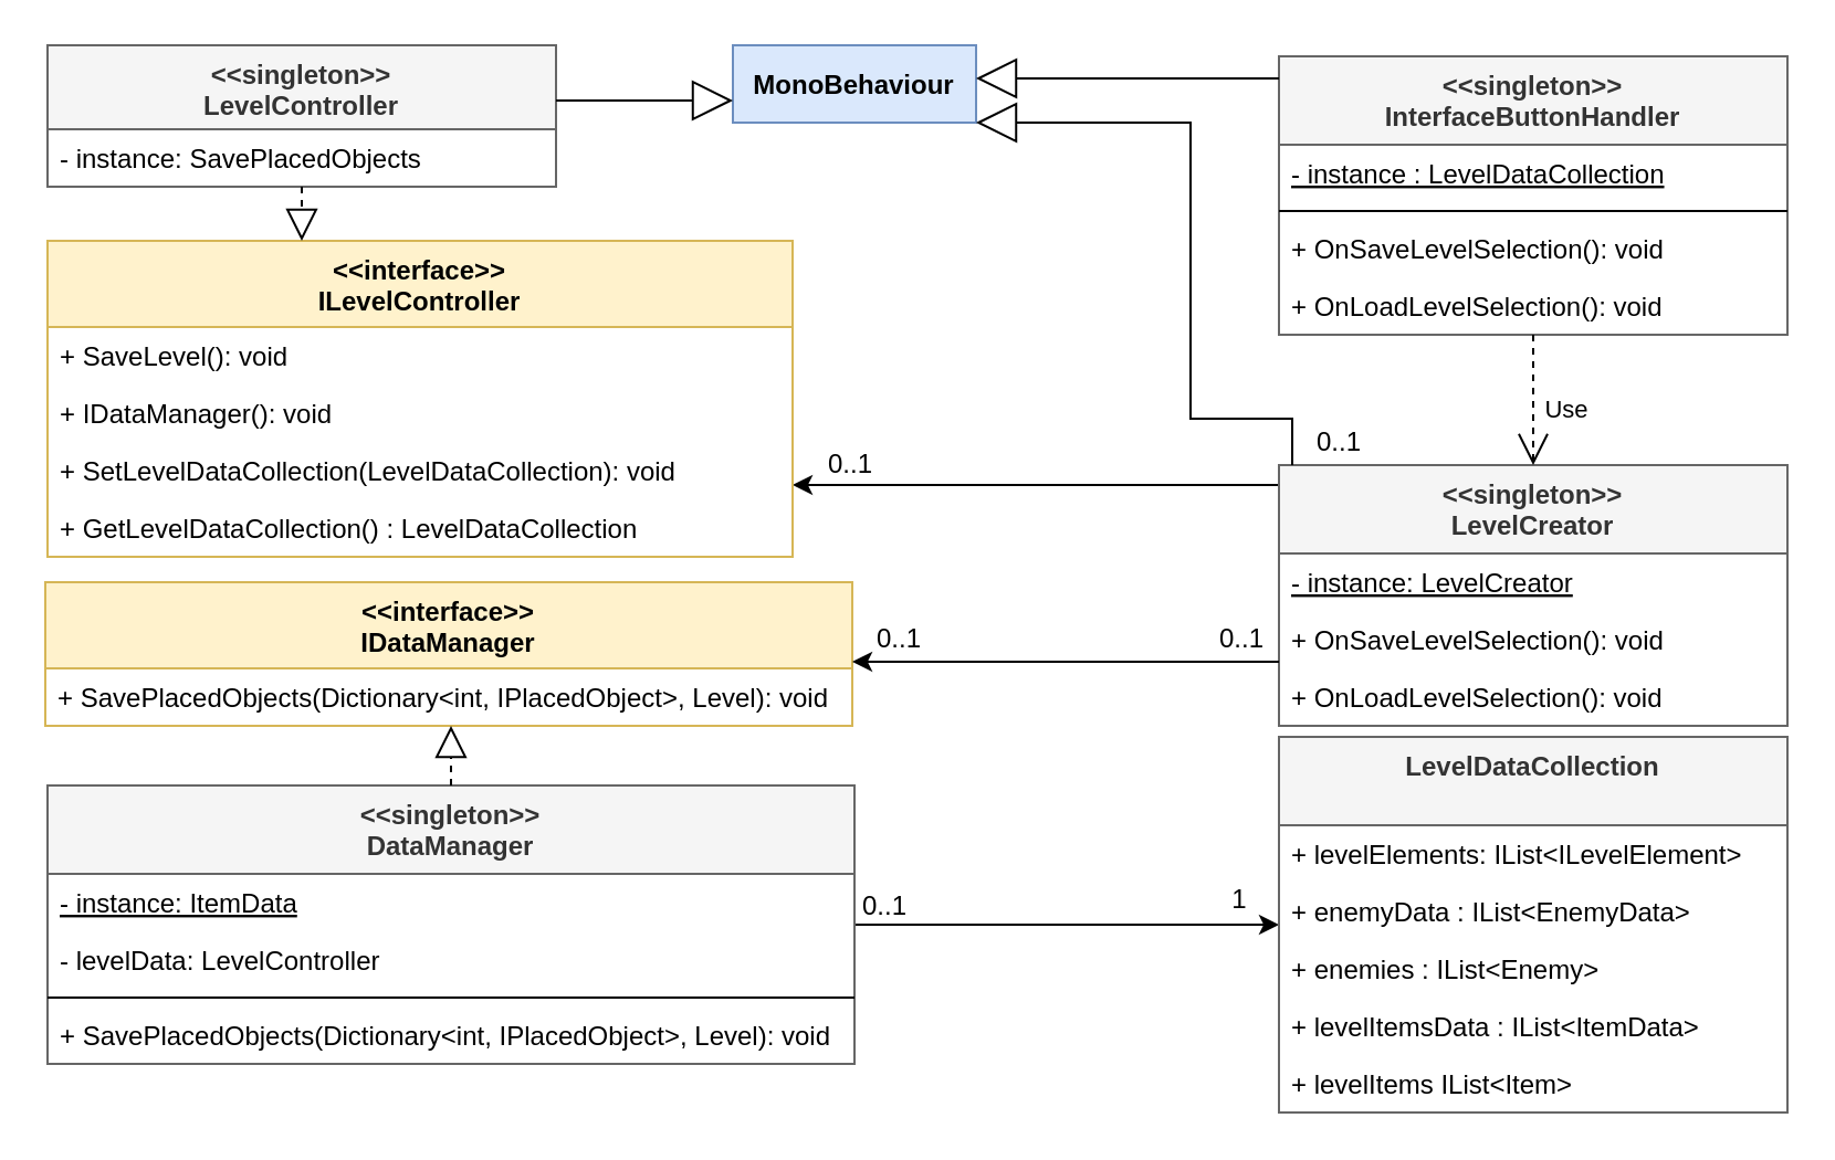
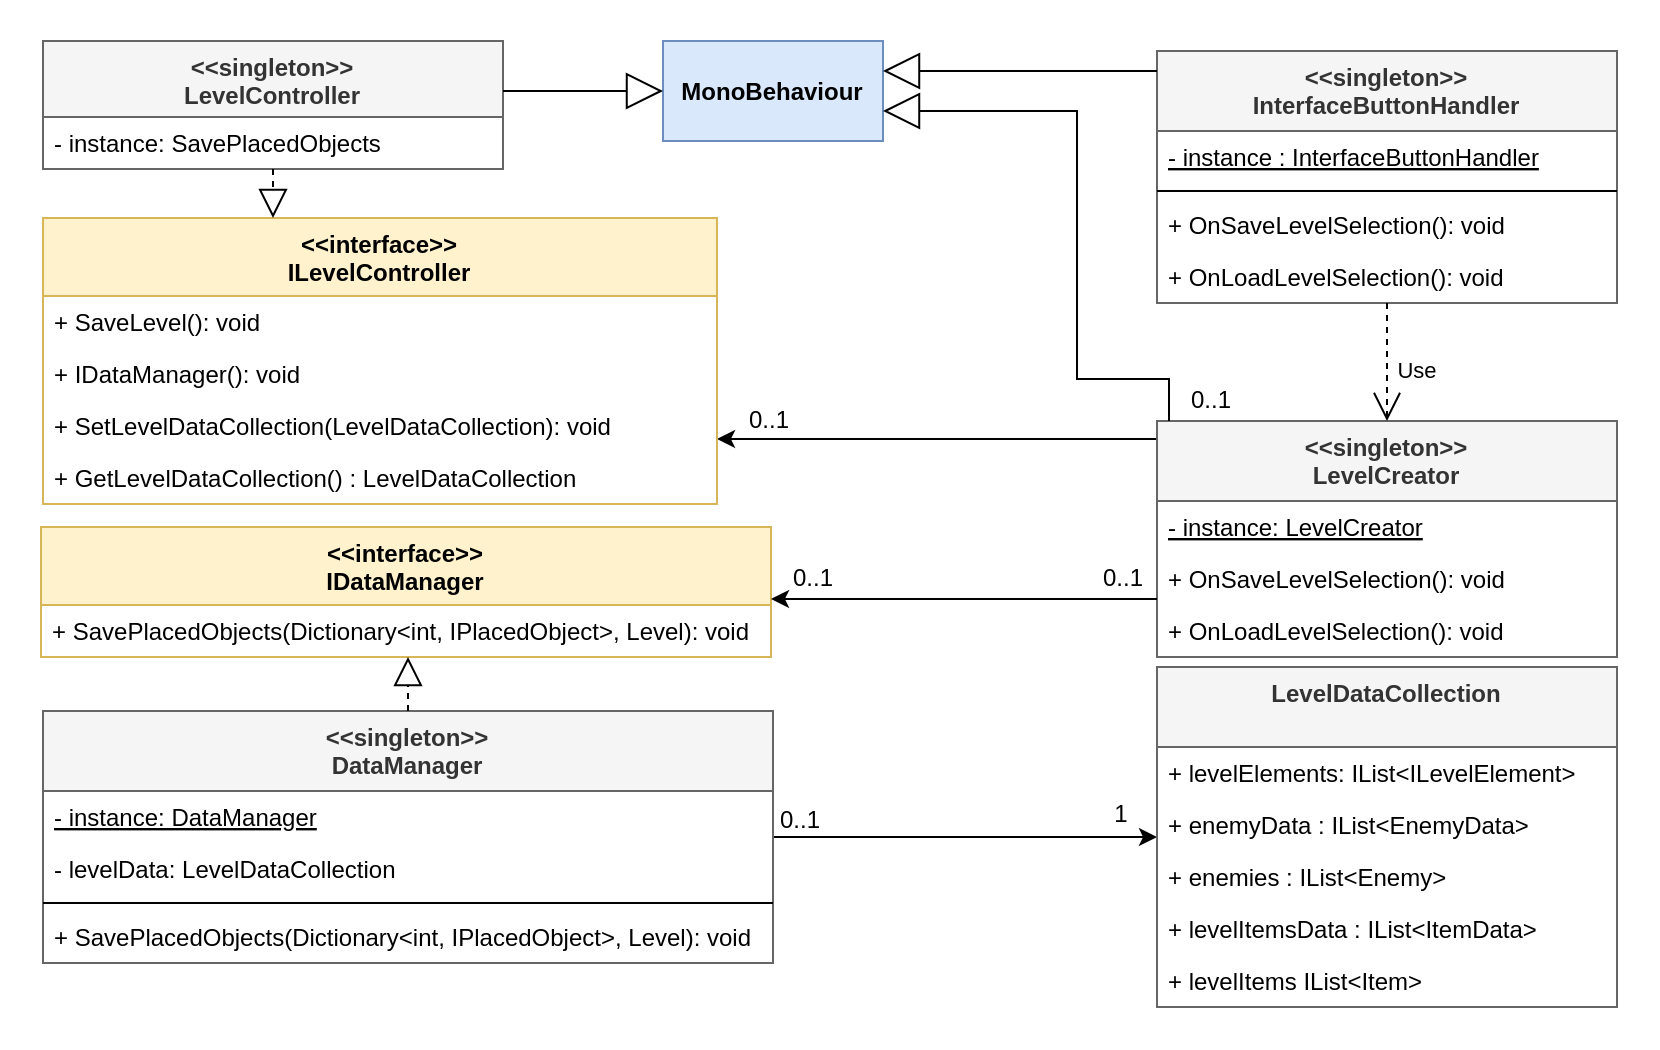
- <mxCell id="14" value="MonoBehaviour" style="fillColor=#dae8fc;strokeColor=#6c8ebf;fontStyle=1" parent="1" vertex="1"><mxGeometry x="331" y="20" width="110" height="35" as="geometry" /></mxCell>
+ <mxCell id="14" value="MonoBehaviour" style="fillColor=#dae8fc;strokeColor=#6c8ebf;fontStyle=1" parent="1" vertex="1"><mxGeometry x="331" y="20" width="110" height="50" as="geometry" /></mxCell>
- <mxCell id="10" value="- instance : LevelDataCollection" style="text;align=left;verticalAlign=top;spacingLeft=4;spacingRight=4;overflow=hidden;rotatable=0;points=[[0,0.5],[1,0.5]];portConstraint=eastwest;fontStyle=4" parent="9" vertex="1"><mxGeometry y="40" width="230" height="26" as="geometry" /></mxCell>
+ <mxCell id="10" value="- instance : InterfaceButtonHandler" style="text;align=left;verticalAlign=top;spacingLeft=4;spacingRight=4;overflow=hidden;rotatable=0;points=[[0,0.5],[1,0.5]];portConstraint=eastwest;fontStyle=4" parent="9" vertex="1"><mxGeometry y="40" width="230" height="26" as="geometry" /></mxCell>
- <mxCell id="35" value="- instance: ItemData" style="text;align=left;verticalAlign=top;spacingLeft=4;spacingRight=4;overflow=hidden;rotatable=0;points=[[0,0.5],[1,0.5]];portConstraint=eastwest;fontStyle=4" parent="34" vertex="1"><mxGeometry y="40" width="365" height="26" as="geometry" /></mxCell>
+ <mxCell id="35" value="- instance: DataManager" style="text;align=left;verticalAlign=top;spacingLeft=4;spacingRight=4;overflow=hidden;rotatable=0;points=[[0,0.5],[1,0.5]];portConstraint=eastwest;fontStyle=4" parent="34" vertex="1"><mxGeometry y="40" width="365" height="26" as="geometry" /></mxCell>
- <mxCell id="36" value="- levelData: LevelController" style="text;align=left;verticalAlign=top;spacingLeft=4;spacingRight=4;overflow=hidden;rotatable=0;points=[[0,0.5],[1,0.5]];portConstraint=eastwest;" parent="34" vertex="1"><mxGeometry y="66" width="365" height="26" as="geometry" /></mxCell>
+ <mxCell id="36" value="- levelData: LevelDataCollection" style="text;align=left;verticalAlign=top;spacingLeft=4;spacingRight=4;overflow=hidden;rotatable=0;points=[[0,0.5],[1,0.5]];portConstraint=eastwest;" parent="34" vertex="1"><mxGeometry y="66" width="365" height="26" as="geometry" /></mxCell>
